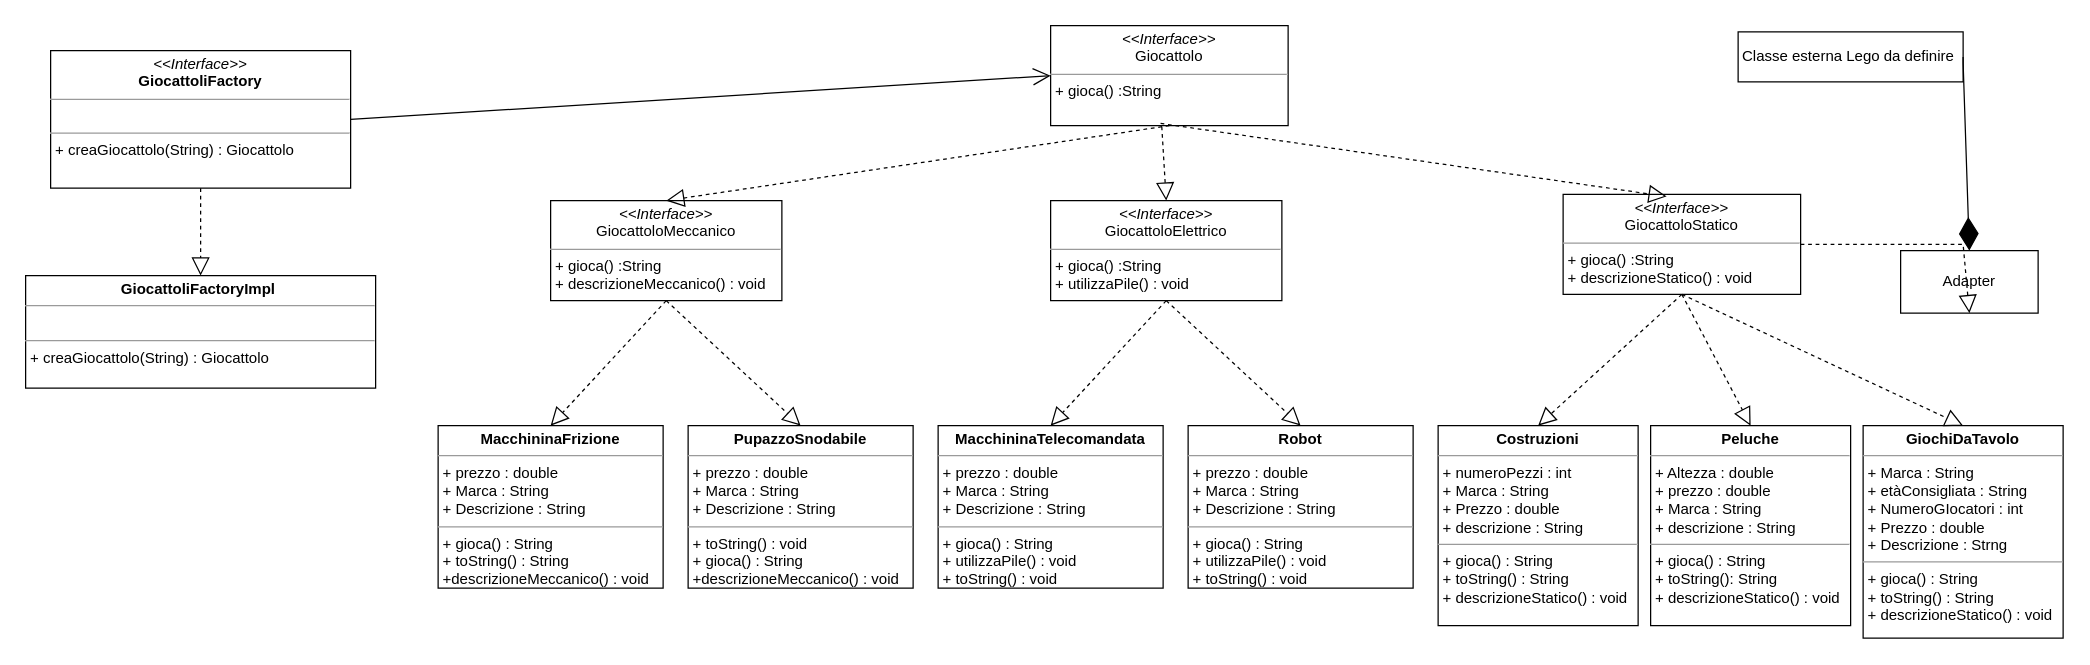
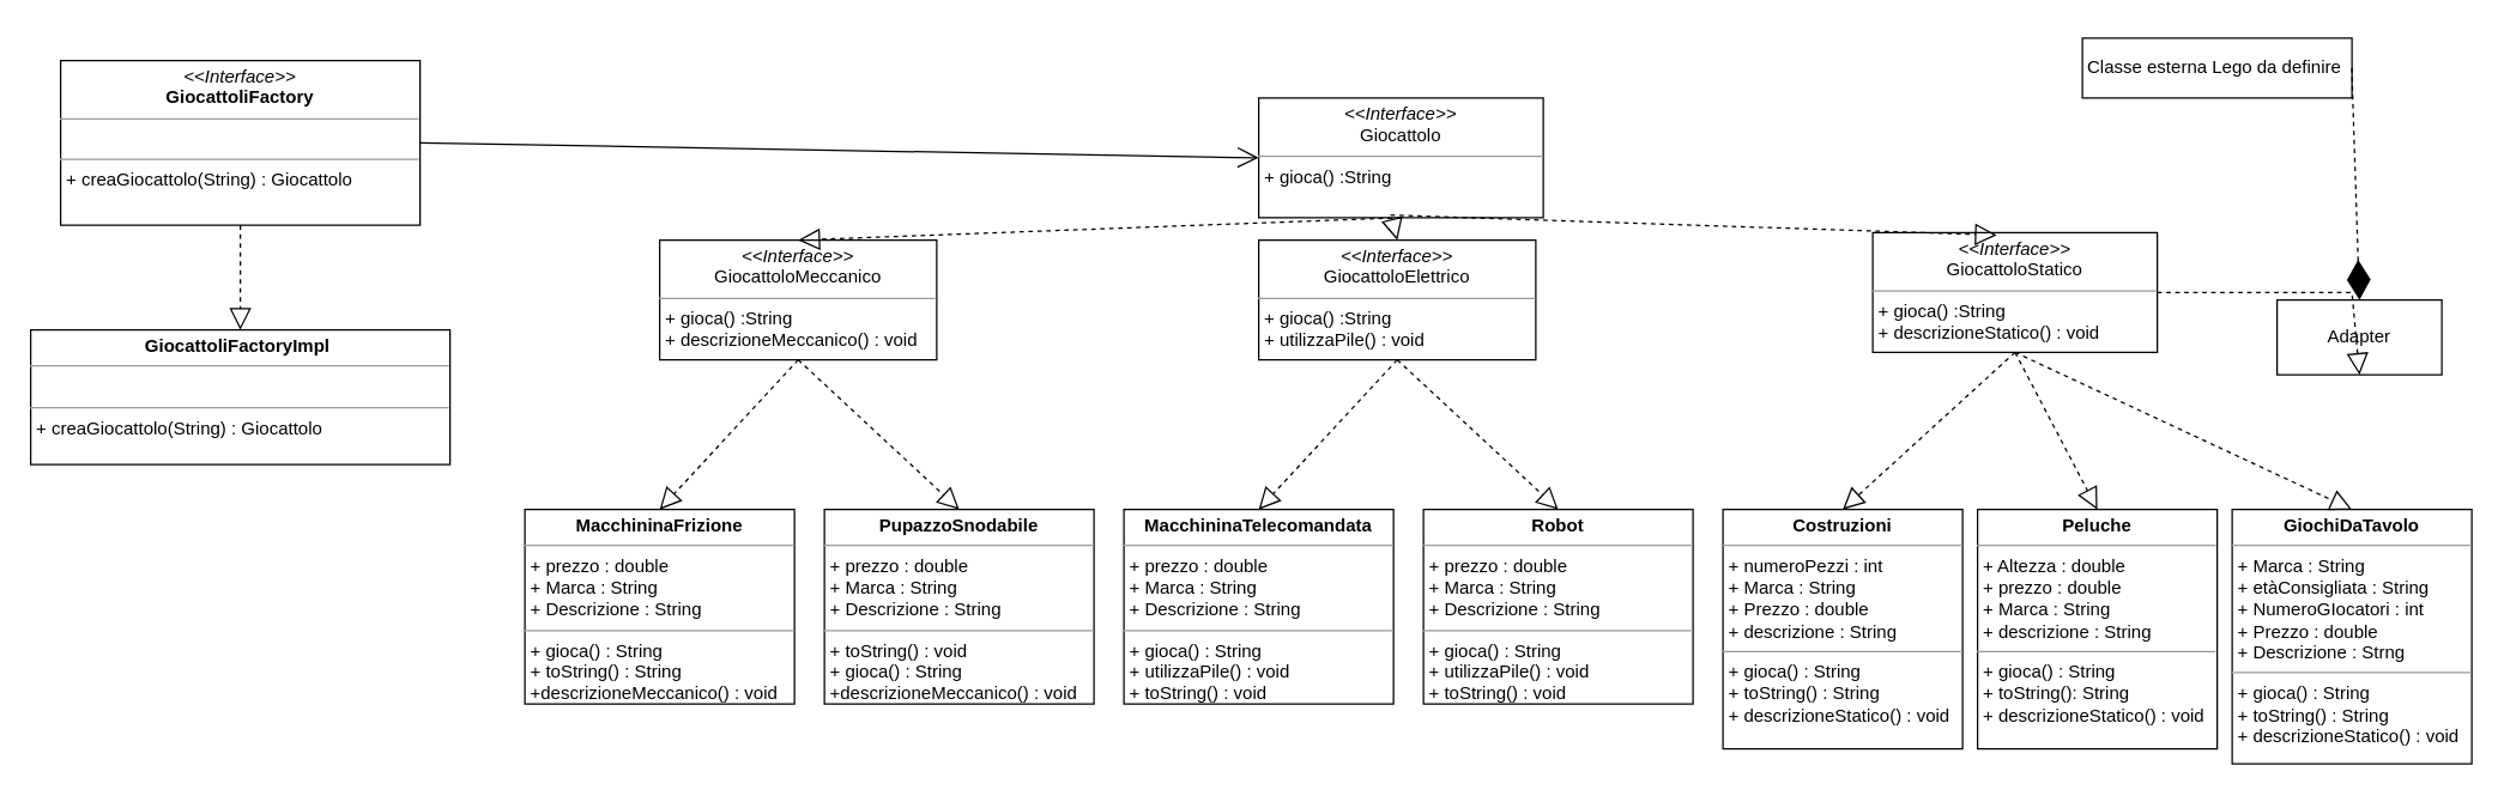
- <mxCell id="13" value="&lt;p style=&quot;margin:0px;margin-top:4px;text-align:center;&quot;&gt;&lt;i&gt;&amp;lt;&amp;lt;Interface&amp;gt;&amp;gt;&lt;/i&gt;&lt;br&gt;Giocattolo&lt;/p&gt;&lt;hr size=&quot;1&quot;&gt;&lt;p style=&quot;margin:0px;margin-left:4px;&quot;&gt;+ gioca() :String&lt;/p&gt;" style="verticalAlign=top;align=left;overflow=fill;fontSize=12;fontFamily=Helvetica;html=1;whiteSpace=wrap;" vertex="1" parent="1"><mxGeometry x="840" y="20" width="190" height="80" as="geometry" /></mxCell>
+ <mxCell id="13" value="&lt;p style=&quot;margin:0px;margin-top:4px;text-align:center;&quot;&gt;&lt;i&gt;&amp;lt;&amp;lt;Interface&amp;gt;&amp;gt;&lt;/i&gt;&lt;br&gt;Giocattolo&lt;/p&gt;&lt;hr size=&quot;1&quot;&gt;&lt;p style=&quot;margin:0px;margin-left:4px;&quot;&gt;+ gioca() :String&lt;/p&gt;" style="verticalAlign=top;align=left;overflow=fill;fontSize=12;fontFamily=Helvetica;html=1;whiteSpace=wrap;" vertex="1" parent="1"><mxGeometry x="840" y="65" width="190" height="80" as="geometry" /></mxCell>
- <mxCell id="29" value="" style="endArrow=diamondThin;endFill=1;endSize=24;html=1;rounded=0;exitX=1;exitY=0.5;exitDx=0;exitDy=0;entryX=0.5;entryY=0;entryDx=0;entryDy=0;" edge="1" parent="1" source="27" target="28"><mxGeometry width="160" relative="1" as="geometry"><mxPoint x="1510" y="120" as="sourcePoint" /><mxPoint x="1670" y="120" as="targetPoint" /><Array as="points"><mxPoint x="1570" y="50" /></Array></mxGeometry></mxCell>
+ <mxCell id="29" value="" style="endArrow=diamondThin;endFill=1;endSize=24;html=1;rounded=0;exitX=1;exitY=0.5;exitDx=0;exitDy=0;entryX=0.5;entryY=0;entryDx=0;entryDy=0;dashed=1;" edge="1" parent="1" source="27" target="28"><mxGeometry width="160" relative="1" as="geometry"><mxPoint x="1510" y="120" as="sourcePoint" /><mxPoint x="1670" y="120" as="targetPoint" /><Array as="points"><mxPoint x="1570" y="50" /></Array></mxGeometry></mxCell>
